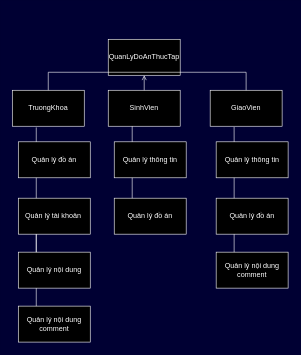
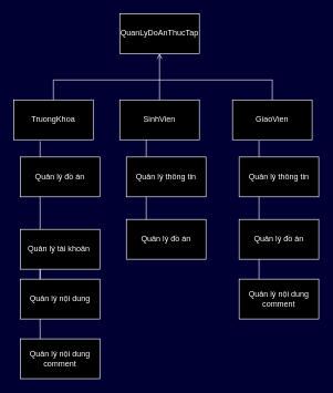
- <mxCell id="2" value="QuanLyDoAnThucTap" style="rounded=0;whiteSpace=wrap;html=1;fillColor=#000000;strokeColor=#FFFFFF;fontColor=#FFFFFF;" parent="1" vertex="1"><mxGeometry x="180" y="65" width="120" height="60" as="geometry" /></mxCell>
+ <mxCell id="2" value="QuanLyDoAnThucTap" style="rounded=0;whiteSpace=wrap;html=1;fillColor=#000000;strokeColor=#FFFFFF;fontColor=#FFFFFF;" parent="1" vertex="1"><mxGeometry x="180" y="20" width="120" height="60" as="geometry" /></mxCell>
- <mxCell id="7" value="Quản lý tài khoản&amp;nbsp;" style="rounded=0;whiteSpace=wrap;html=1;fillColor=#000000;strokeColor=#FFFFFF;fontColor=#FFFFFF;" parent="1" vertex="1"><mxGeometry x="30" y="330" width="120" height="60" as="geometry" /></mxCell>
+ <mxCell id="7" value="Quản lý tài khoản&amp;nbsp;" style="rounded=0;whiteSpace=wrap;html=1;fillColor=#000000;strokeColor=#FFFFFF;fontColor=#FFFFFF;" parent="1" vertex="1"><mxGeometry x="30" y="345" width="120" height="60" as="geometry" /></mxCell>
